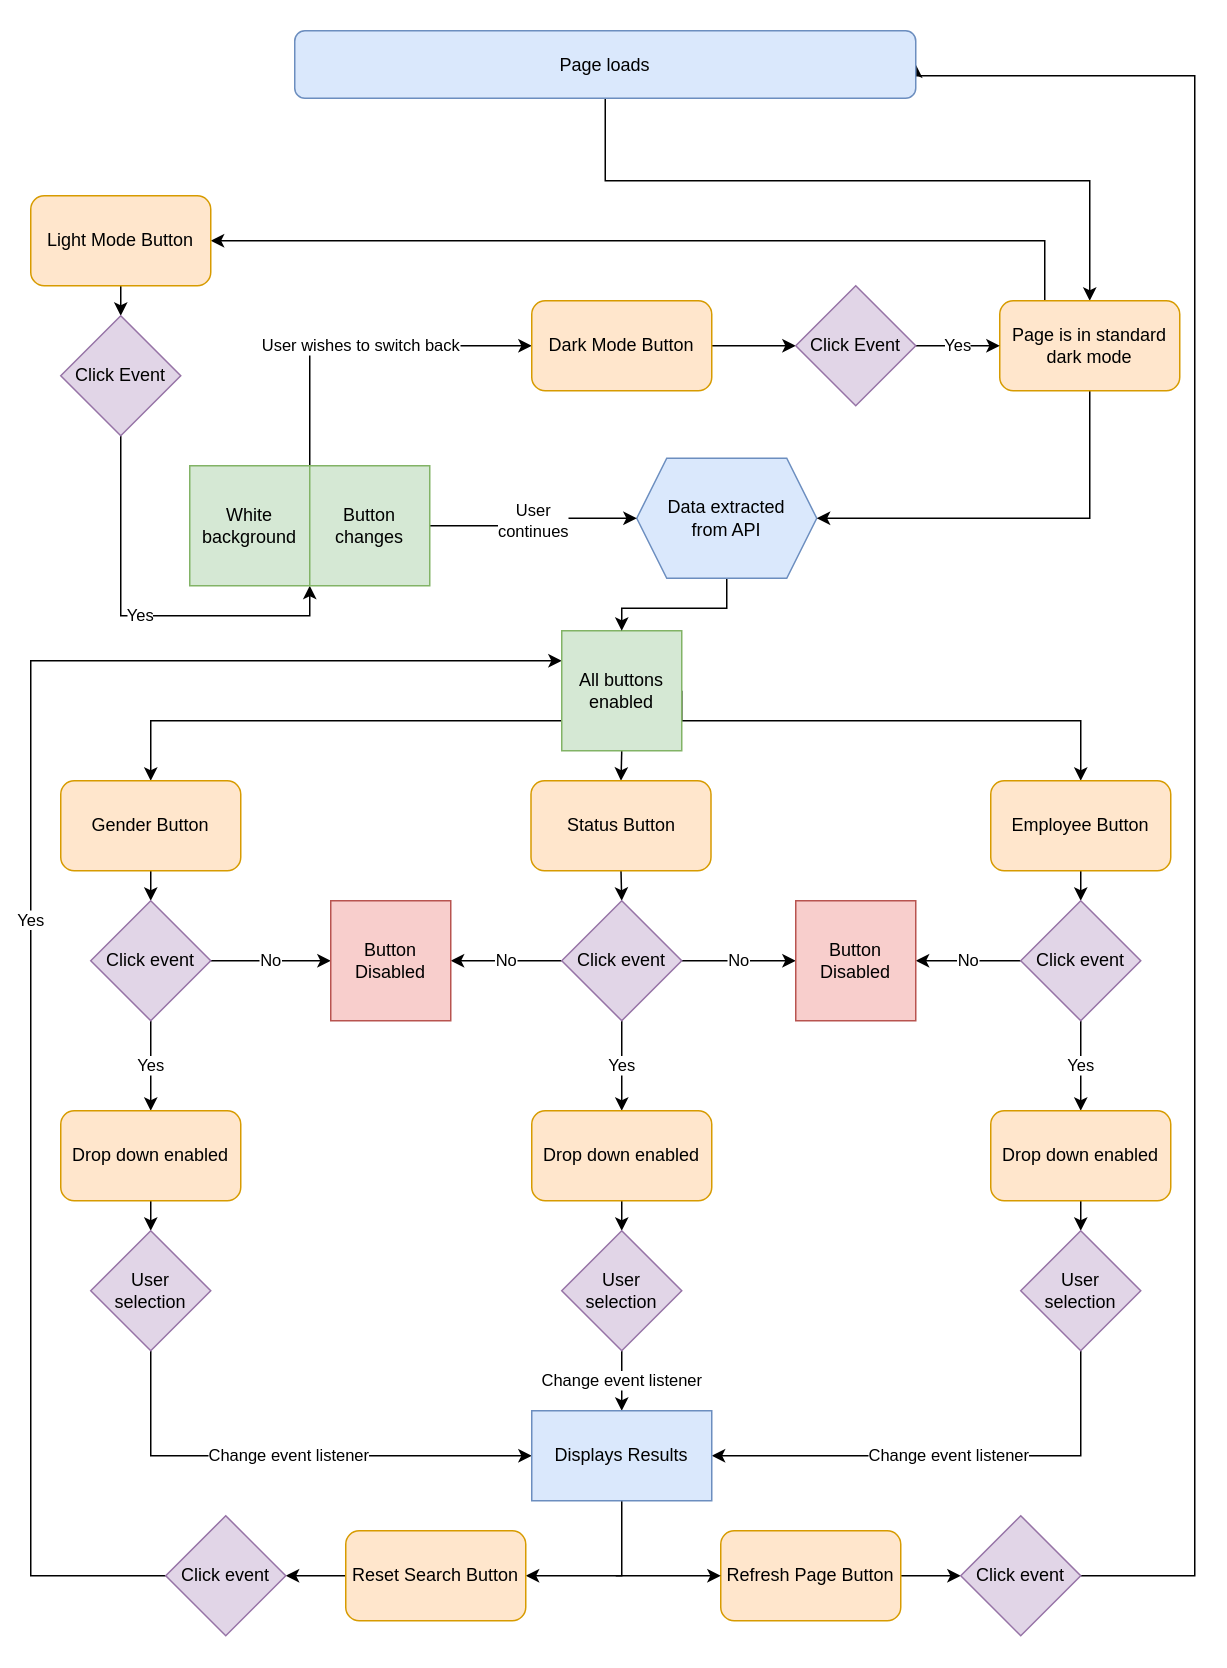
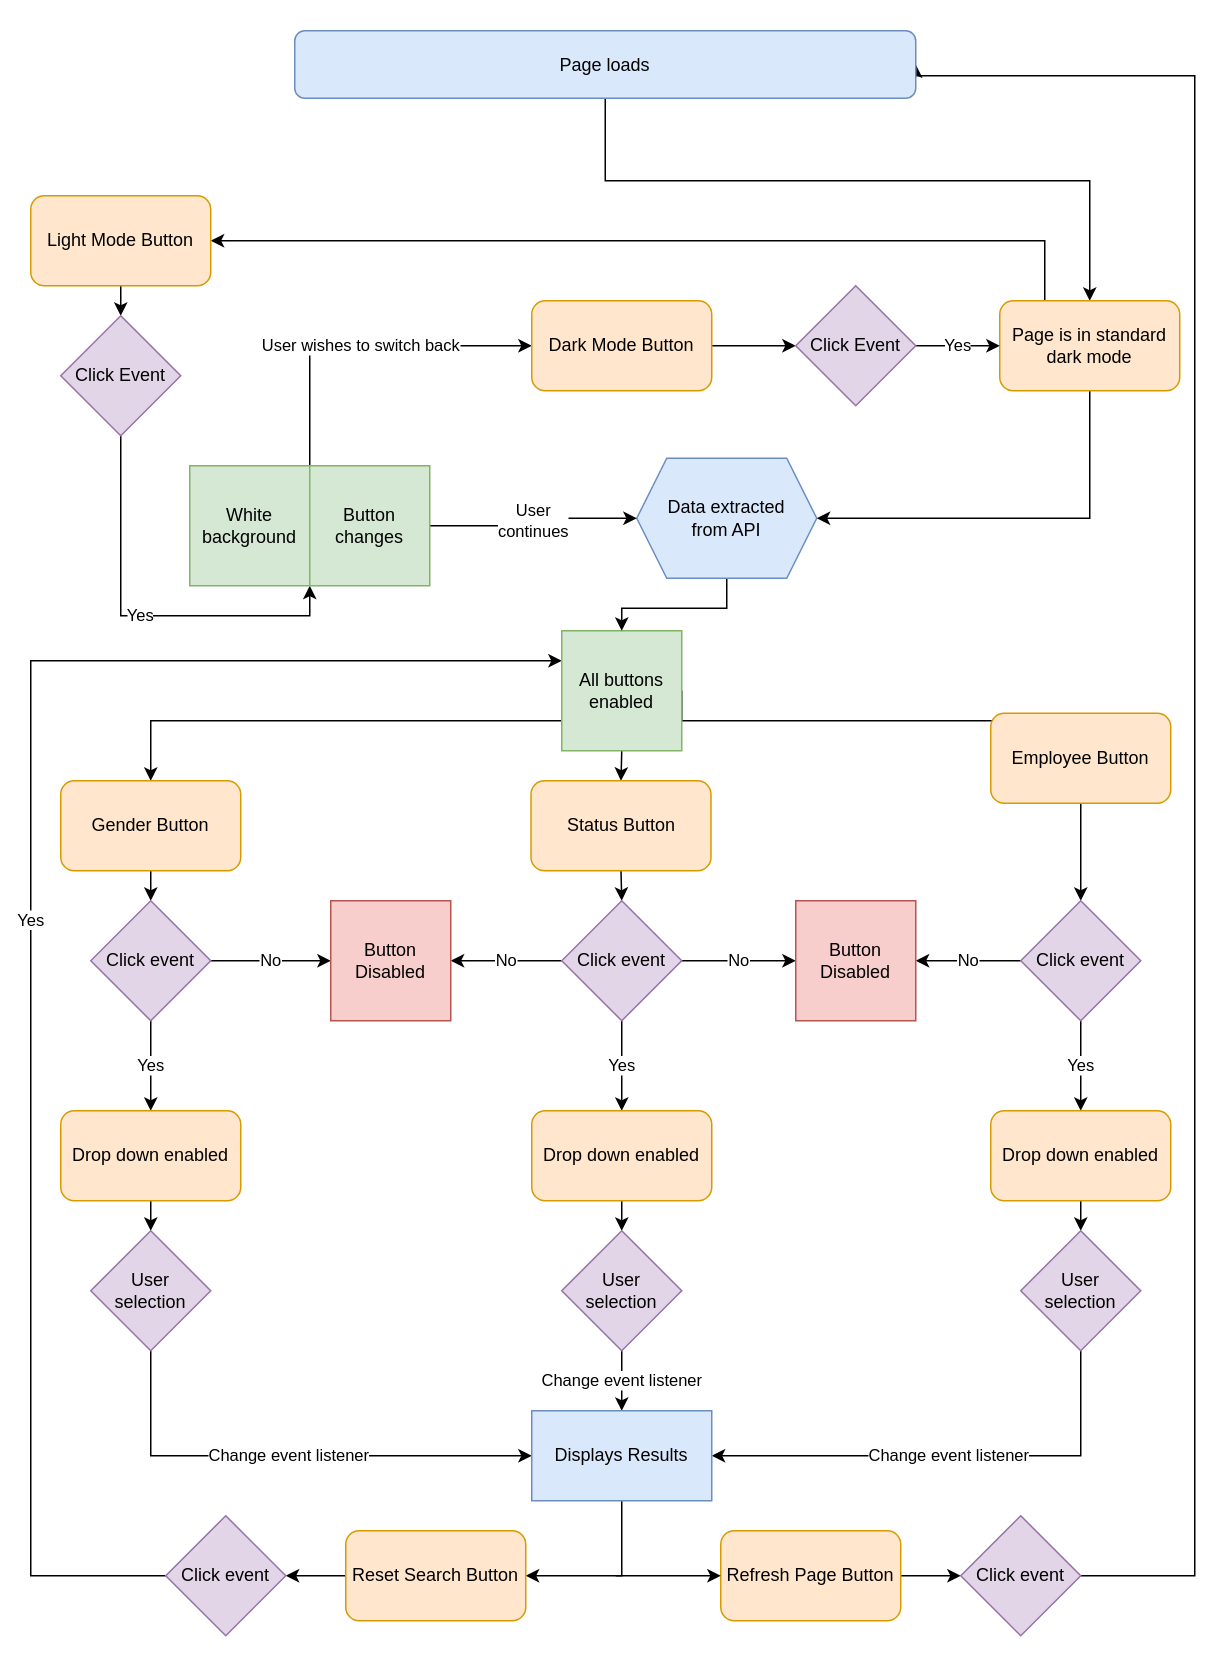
- <mxCell id="6" value="Employee Button" style="rounded=1;whiteSpace=wrap;html=1;fillColor=#ffe6cc;strokeColor=#d79b00;" vertex="1" parent="1"><mxGeometry x="660" y="520" width="120" height="60" as="geometry" /></mxCell>
+ <mxCell id="6" value="Employee Button" style="rounded=1;whiteSpace=wrap;html=1;fillColor=#ffe6cc;strokeColor=#d79b00;" vertex="1" parent="1"><mxGeometry x="660" y="475" width="120" height="60" as="geometry" /></mxCell>
